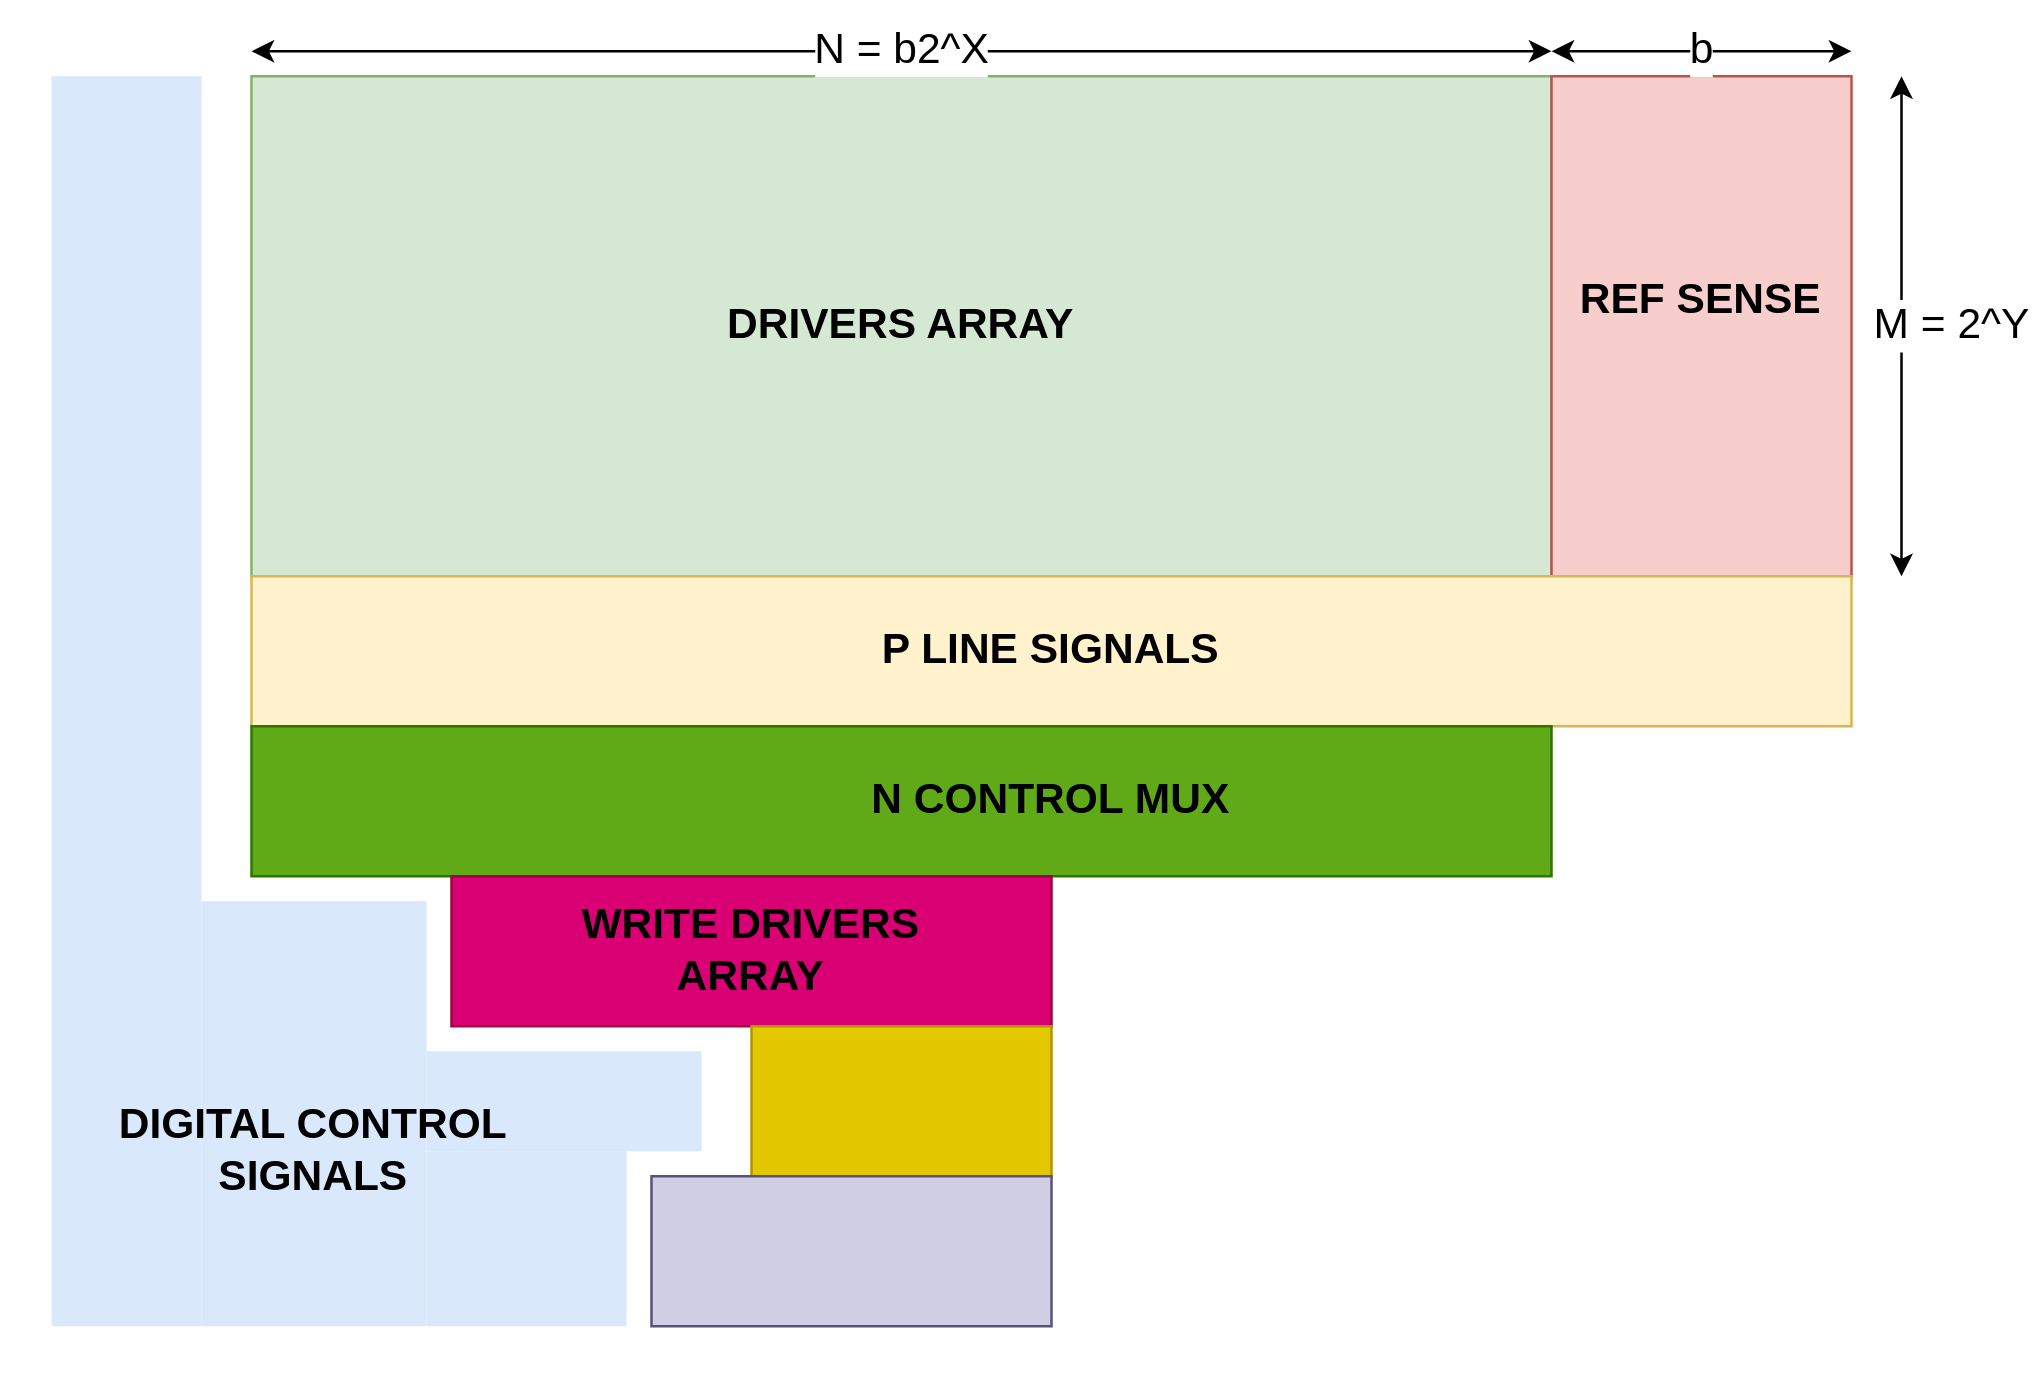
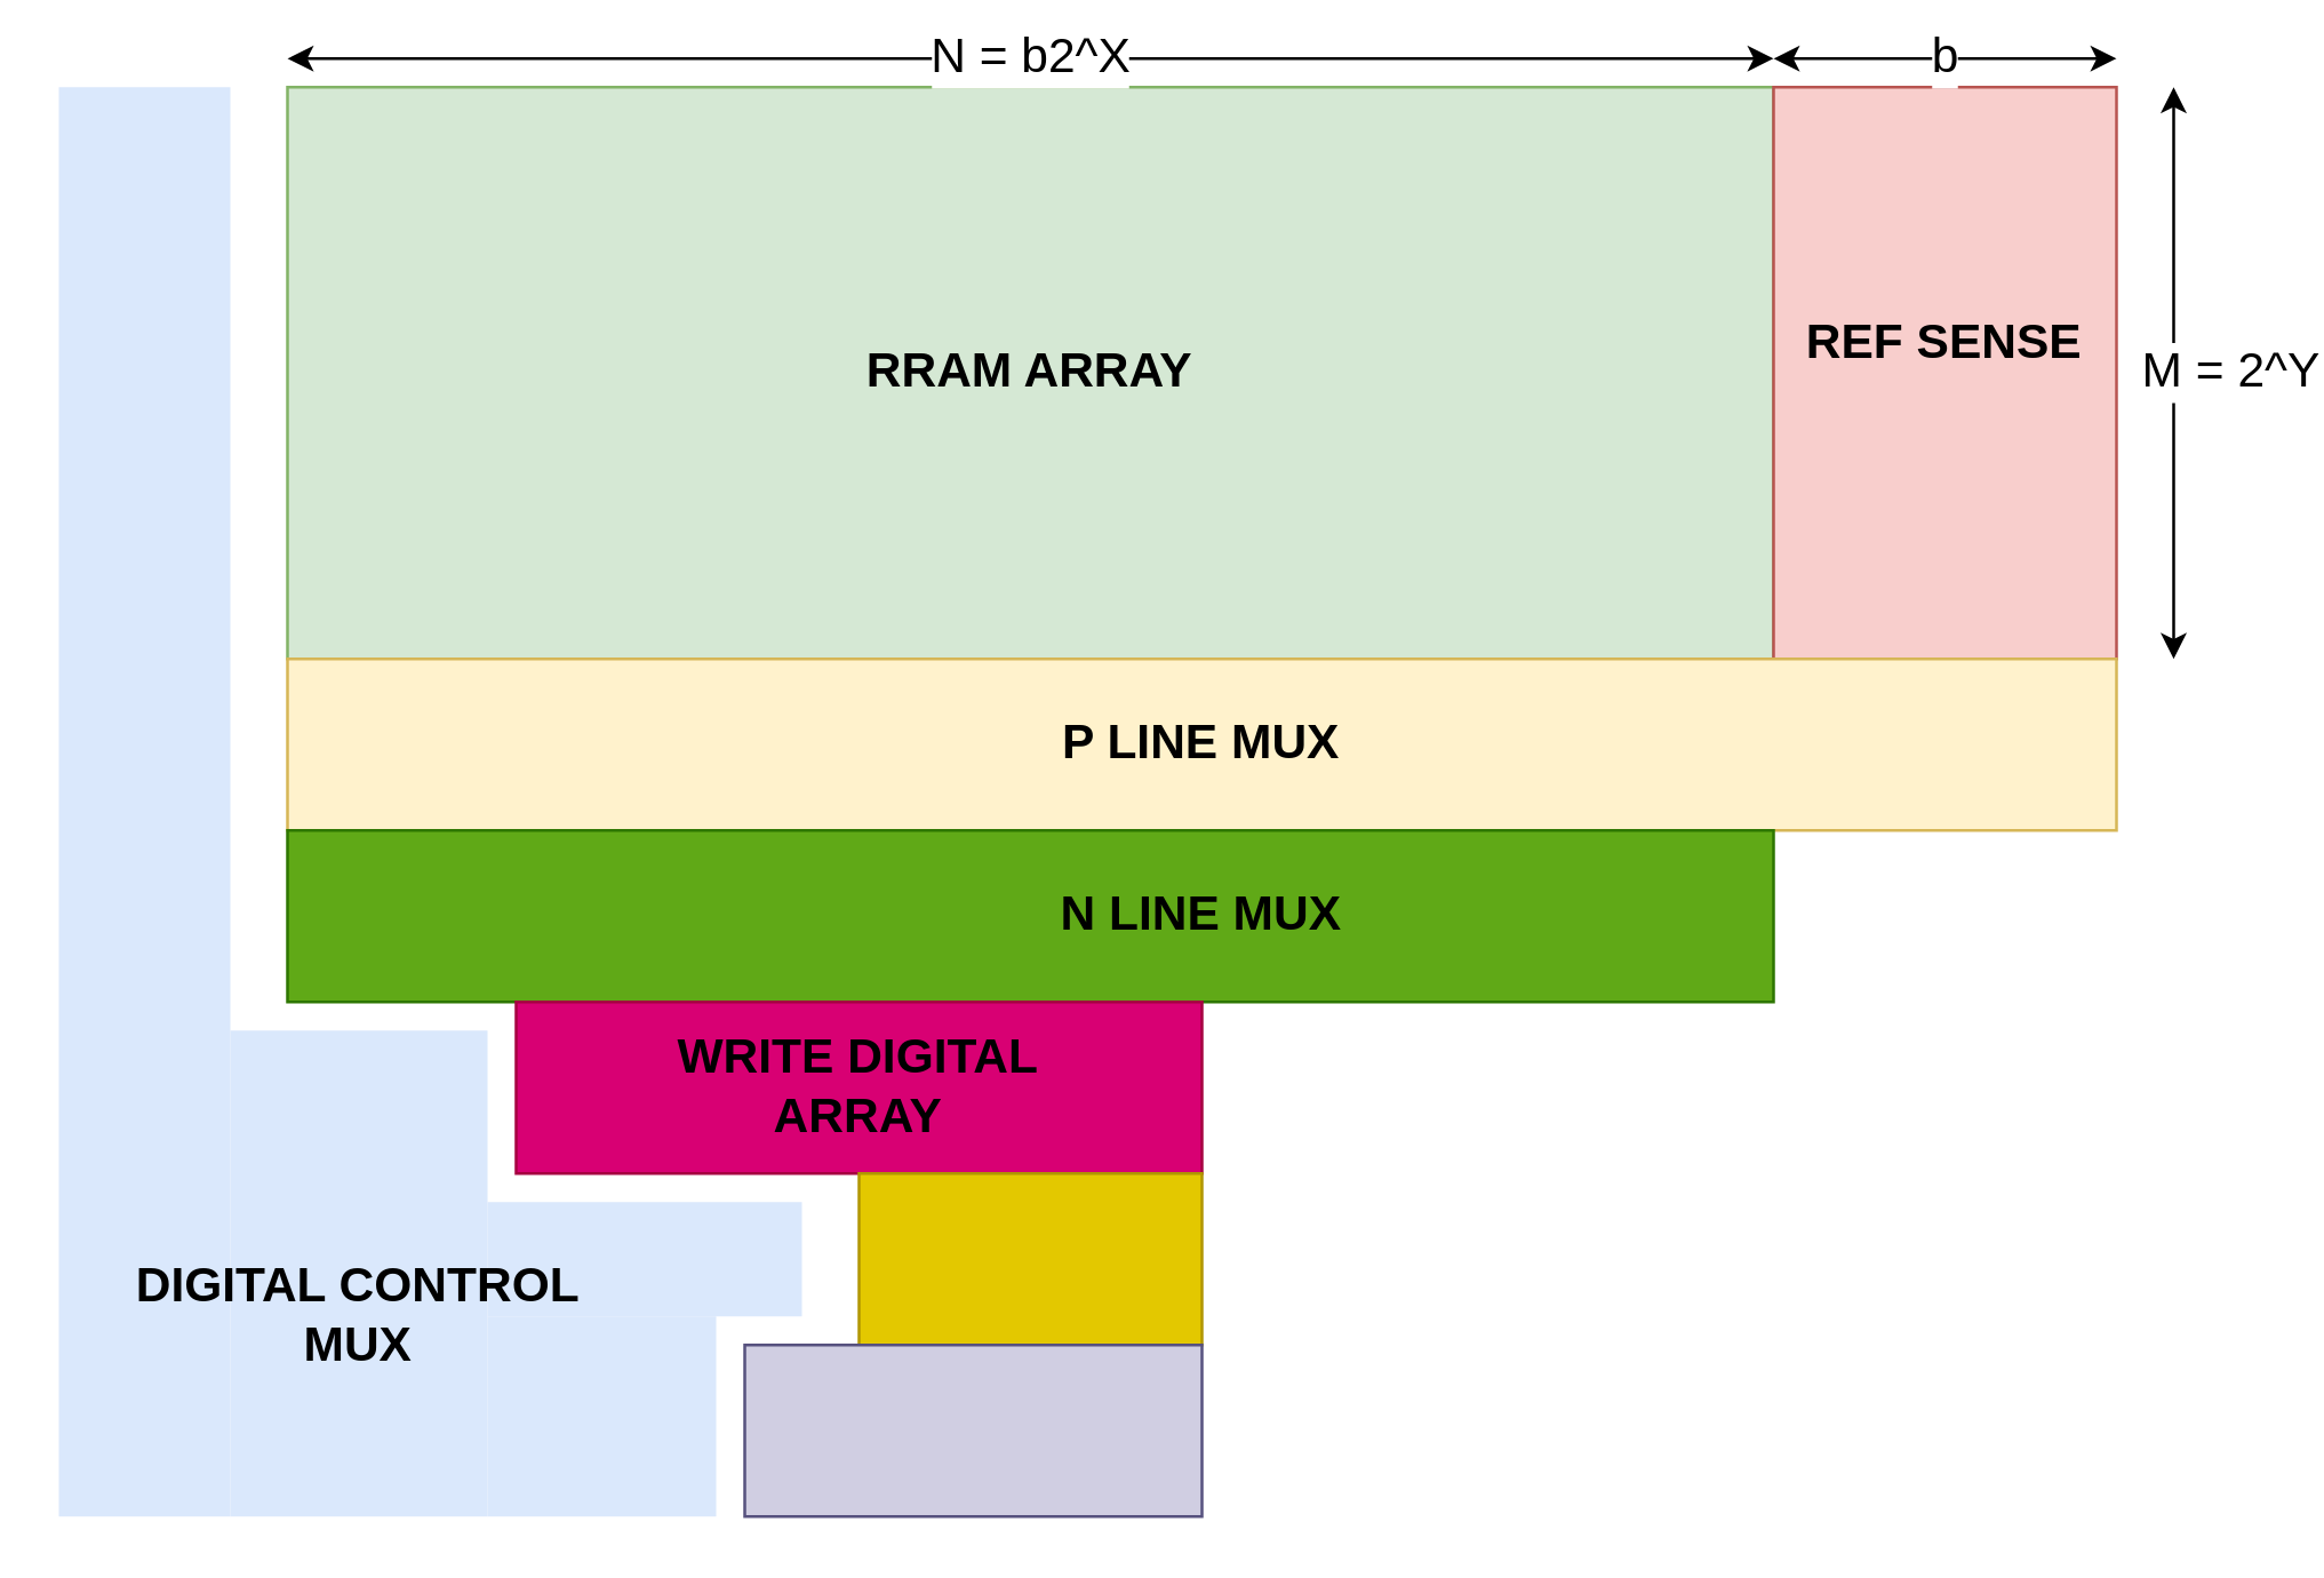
- <mxCell id="13" value="DRIVERS ARRAY" style="text;html=1;strokeColor=none;fillColor=none;align=center;verticalAlign=middle;whiteSpace=wrap;rounded=0;fontSize=17;fontStyle=1" parent="1" vertex="1"><mxGeometry x="280" y="120" width="160" height="20" as="geometry" /></mxCell>
+ <mxCell id="13" value="RRAM ARRAY" style="text;html=1;strokeColor=none;fillColor=none;align=center;verticalAlign=middle;whiteSpace=wrap;rounded=0;fontSize=17;fontStyle=1" parent="1" vertex="1"><mxGeometry x="280" y="120" width="160" height="20" as="geometry" /></mxCell>
- <mxCell id="15" value="P LINE SIGNALS" style="text;html=1;strokeColor=none;fillColor=none;align=center;verticalAlign=middle;whiteSpace=wrap;rounded=0;fontSize=17;fontStyle=1" parent="1" vertex="1"><mxGeometry x="340" y="250" width="160" height="20" as="geometry" /></mxCell>
+ <mxCell id="15" value="P LINE MUX" style="text;html=1;strokeColor=none;fillColor=none;align=center;verticalAlign=middle;whiteSpace=wrap;rounded=0;fontSize=17;fontStyle=1" parent="1" vertex="1"><mxGeometry x="340" y="250" width="160" height="20" as="geometry" /></mxCell>
- <mxCell id="16" value="N CONTROL MUX" style="text;html=1;strokeColor=none;fillColor=none;align=center;verticalAlign=middle;whiteSpace=wrap;rounded=0;fontSize=17;fontStyle=1" parent="1" vertex="1"><mxGeometry x="340" y="310" width="160" height="20" as="geometry" /></mxCell>
+ <mxCell id="16" value="N LINE MUX" style="text;html=1;strokeColor=none;fillColor=none;align=center;verticalAlign=middle;whiteSpace=wrap;rounded=0;fontSize=17;fontStyle=1" parent="1" vertex="1"><mxGeometry x="340" y="310" width="160" height="20" as="geometry" /></mxCell>
- <mxCell id="17" value="WRITE DRIVERS ARRAY" style="text;html=1;strokeColor=none;fillColor=none;align=center;verticalAlign=middle;whiteSpace=wrap;rounded=0;fontSize=17;fontStyle=1" parent="1" vertex="1"><mxGeometry x="220" y="370" width="160" height="20" as="geometry" /></mxCell>
+ <mxCell id="17" value="WRITE DIGITAL ARRAY" style="text;html=1;strokeColor=none;fillColor=none;align=center;verticalAlign=middle;whiteSpace=wrap;rounded=0;fontSize=17;fontStyle=1" parent="1" vertex="1"><mxGeometry x="220" y="370" width="160" height="20" as="geometry" /></mxCell>
- <mxCell id="18" value="DIGITAL CONTROL SIGNALS" style="text;html=1;strokeColor=none;fillColor=none;align=center;verticalAlign=middle;whiteSpace=wrap;rounded=0;fontSize=17;fontStyle=1" parent="1" vertex="1"><mxGeometry x="45" y="450" width="160" height="20" as="geometry" /></mxCell>
+ <mxCell id="18" value="DIGITAL CONTROL MUX" style="text;html=1;strokeColor=none;fillColor=none;align=center;verticalAlign=middle;whiteSpace=wrap;rounded=0;fontSize=17;fontStyle=1" parent="1" vertex="1"><mxGeometry x="45" y="450" width="160" height="20" as="geometry" /></mxCell>
